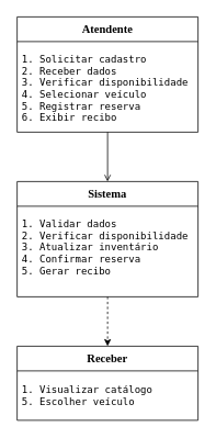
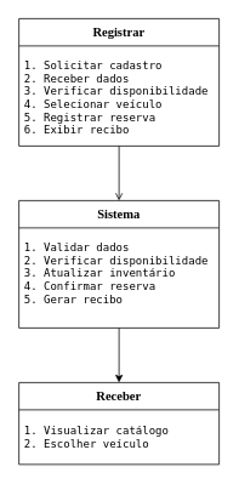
- <mxCell id="3" value="&lt;h3&gt;&lt;font face=&quot;Verdana&quot;&gt;Atendente&lt;/font&gt;&lt;/h3&gt;" style="swimlane;fontStyle=0;childLayout=stackLayout;horizontal=1;startSize=30;horizontalStack=0;resizeParent=1;resizeParentMax=0;resizeLast=0;collapsible=1;marginBottom=0;whiteSpace=wrap;html=1;" vertex="1" parent="1"><mxGeometry x="20" y="20" width="220" height="140" as="geometry" /></mxCell>
+ <mxCell id="3" value="&lt;h3&gt;&lt;font face=&quot;Verdana&quot;&gt;Registrar&lt;/font&gt;&lt;/h3&gt;" style="swimlane;fontStyle=0;childLayout=stackLayout;horizontal=1;startSize=30;horizontalStack=0;resizeParent=1;resizeParentMax=0;resizeLast=0;collapsible=1;marginBottom=0;whiteSpace=wrap;html=1;" vertex="1" parent="1"><mxGeometry x="20" y="20" width="220" height="140" as="geometry" /></mxCell>
- <mxCell id="5" style="edgeStyle=orthogonalEdgeStyle;rounded=0;orthogonalLoop=1;jettySize=auto;html=1;entryX=0.5;entryY=0;entryDx=0;entryDy=0;dashed=1;" edge="1" parent="1" source="6" target="8"><mxGeometry relative="1" as="geometry" /></mxCell>
+ <mxCell id="5" style="edgeStyle=orthogonalEdgeStyle;rounded=0;orthogonalLoop=1;jettySize=auto;html=1;entryX=0.5;entryY=0;entryDx=0;entryDy=0;" edge="1" parent="1" source="6" target="8"><mxGeometry relative="1" as="geometry" /></mxCell>
- <mxCell id="9" value="&lt;pre&gt;&lt;code class=&quot;!whitespace-pre hljs language-diff&quot;&gt;1. Visualizar catálogo&lt;br/&gt;5. Escolher veículo                       &lt;/code&gt;&lt;/pre&gt;" style="text;strokeColor=none;fillColor=none;align=left;verticalAlign=middle;spacingLeft=4;spacingRight=4;overflow=hidden;points=[[0,0.5],[1,0.5]];portConstraint=eastwest;rotatable=0;whiteSpace=wrap;html=1;" vertex="1" parent="8"><mxGeometry y="30" width="220" height="60" as="geometry" /></mxCell>
+ <mxCell id="9" value="&lt;pre&gt;&lt;code class=&quot;!whitespace-pre hljs language-diff&quot;&gt;1. Visualizar catálogo&lt;br/&gt;2. Escolher veículo                       &lt;/code&gt;&lt;/pre&gt;" style="text;strokeColor=none;fillColor=none;align=left;verticalAlign=middle;spacingLeft=4;spacingRight=4;overflow=hidden;points=[[0,0.5],[1,0.5]];portConstraint=eastwest;rotatable=0;whiteSpace=wrap;html=1;" vertex="1" parent="8"><mxGeometry y="30" width="220" height="60" as="geometry" /></mxCell>
